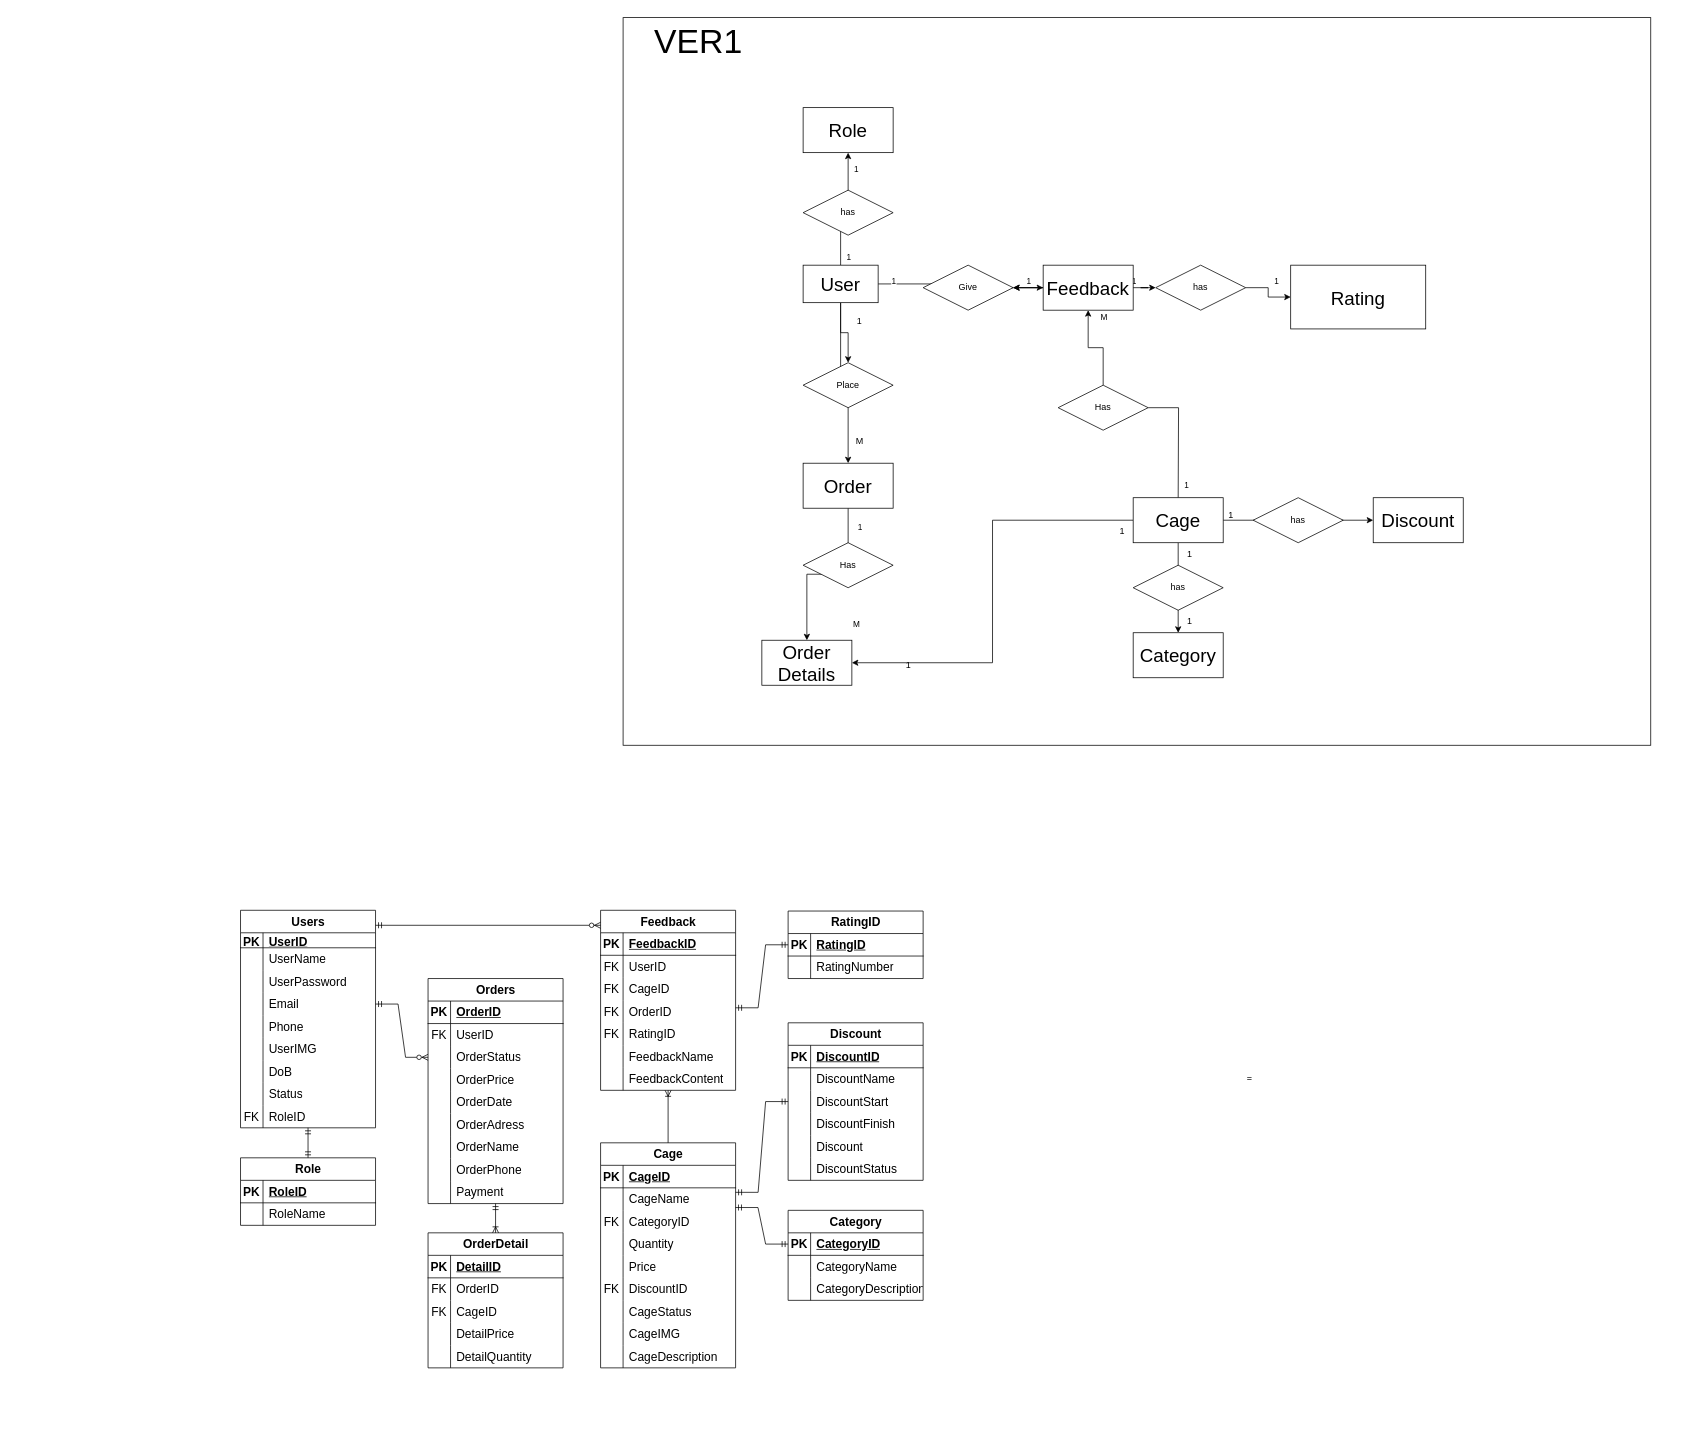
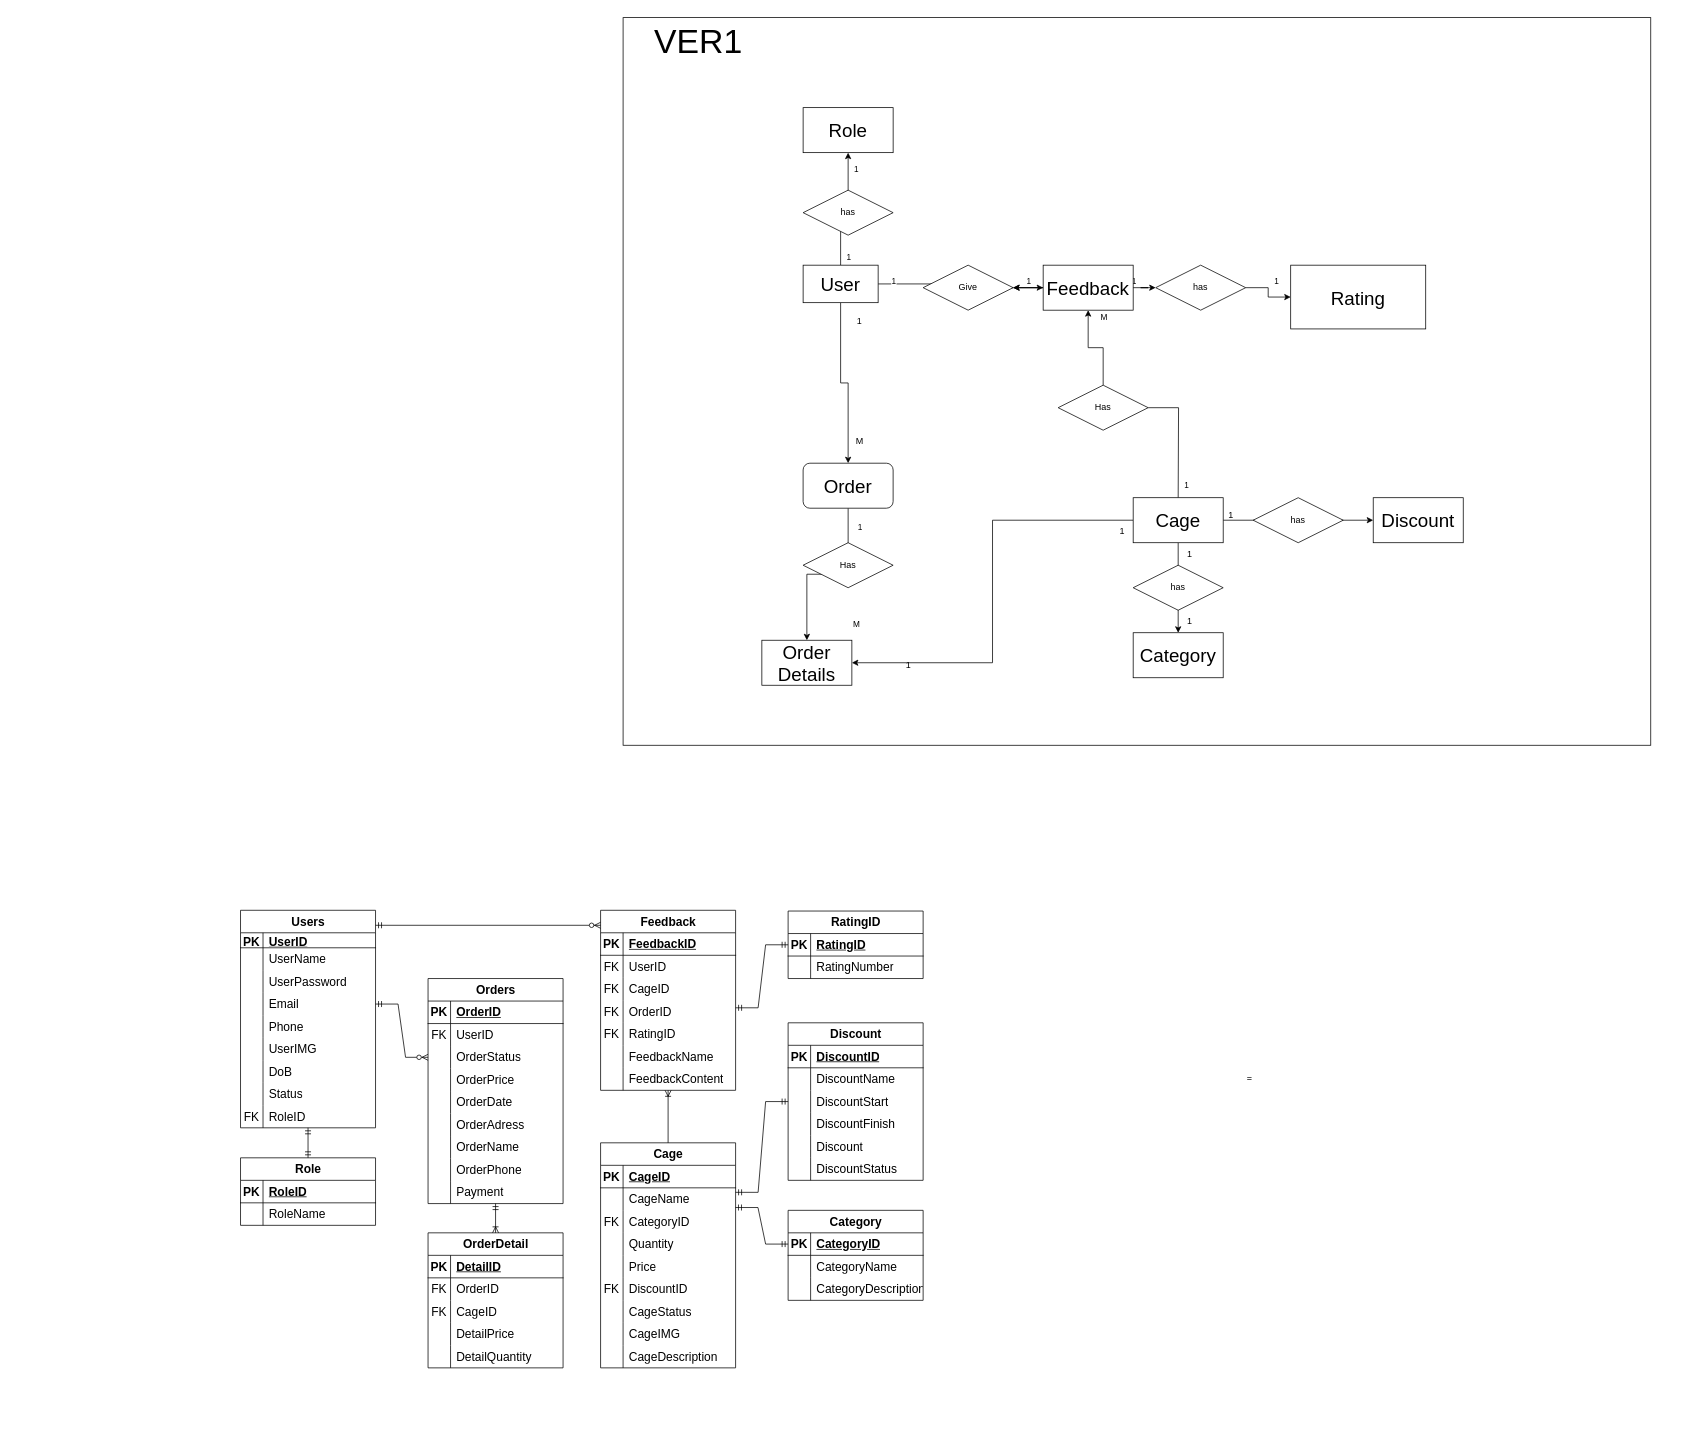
- <mxCell id="12" value="" style="edgeStyle=orthogonalEdgeStyle;rounded=0;orthogonalLoop=1;jettySize=auto;html=1;" parent="1" source="13" target="36" edge="1"><mxGeometry relative="1" as="geometry" /></mxCell>
- <mxCell id="36" value="Place" style="shape=rhombus;perimeter=rhombusPerimeter;whiteSpace=wrap;html=1;align=center;" parent="1" vertex="1"><mxGeometry x="1070" y="483" width="120" height="60" as="geometry" /></mxCell>
- <mxCell id="25" value="Order" style="rounded=0;whiteSpace=wrap;html=1;fontSize=25;" parent="1" vertex="1"><mxGeometry x="1070" y="617" width="120" height="60" as="geometry" /></mxCell>
+ <mxCell id="25" value="Order" style="whiteSpace=wrap;html=1;fontSize=25;rounded=1;" parent="1" vertex="1"><mxGeometry x="1070" y="617" width="120" height="60" as="geometry" /></mxCell>
